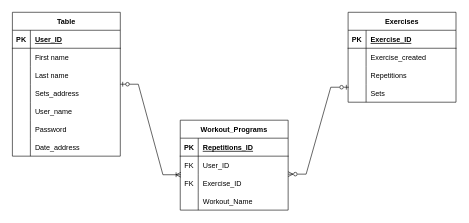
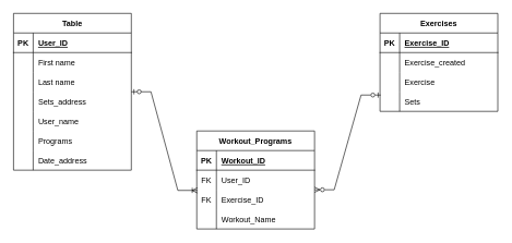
- <mxCell id="46" value="Repetitions" style="shape=partialRectangle;connectable=0;fillColor=none;top=0;left=0;bottom=0;right=0;align=left;spacingLeft=6;overflow=hidden;" vertex="1" parent="44"><mxGeometry x="30" width="150" height="30" as="geometry"><mxRectangle width="150" height="30" as="alternateBounds" /></mxGeometry></mxCell>
+ <mxCell id="46" value="Exercise" style="shape=partialRectangle;connectable=0;fillColor=none;top=0;left=0;bottom=0;right=0;align=left;spacingLeft=6;overflow=hidden;" vertex="1" parent="44"><mxGeometry x="30" width="150" height="30" as="geometry"><mxRectangle width="150" height="30" as="alternateBounds" /></mxGeometry></mxCell>
- <mxCell id="20" value="Password" style="shape=partialRectangle;connectable=0;fillColor=none;top=0;left=0;bottom=0;right=0;align=left;spacingLeft=6;overflow=hidden;" vertex="1" parent="18"><mxGeometry x="30" width="150" height="30" as="geometry"><mxRectangle width="150" height="30" as="alternateBounds" /></mxGeometry></mxCell>
+ <mxCell id="20" value="Programs" style="shape=partialRectangle;connectable=0;fillColor=none;top=0;left=0;bottom=0;right=0;align=left;spacingLeft=6;overflow=hidden;" vertex="1" parent="18"><mxGeometry x="30" width="150" height="30" as="geometry"><mxRectangle width="150" height="30" as="alternateBounds" /></mxGeometry></mxCell>
- <mxCell id="27" value="Repetitions_ID" style="shape=partialRectangle;connectable=0;fillColor=none;top=0;left=0;bottom=0;right=0;align=left;spacingLeft=6;fontStyle=5;overflow=hidden;" vertex="1" parent="25"><mxGeometry x="30" width="150" height="30" as="geometry"><mxRectangle width="150" height="30" as="alternateBounds" /></mxGeometry></mxCell>
+ <mxCell id="27" value="Workout_ID" style="shape=partialRectangle;connectable=0;fillColor=none;top=0;left=0;bottom=0;right=0;align=left;spacingLeft=6;fontStyle=5;overflow=hidden;" vertex="1" parent="25"><mxGeometry x="30" width="150" height="30" as="geometry"><mxRectangle width="150" height="30" as="alternateBounds" /></mxGeometry></mxCell>
